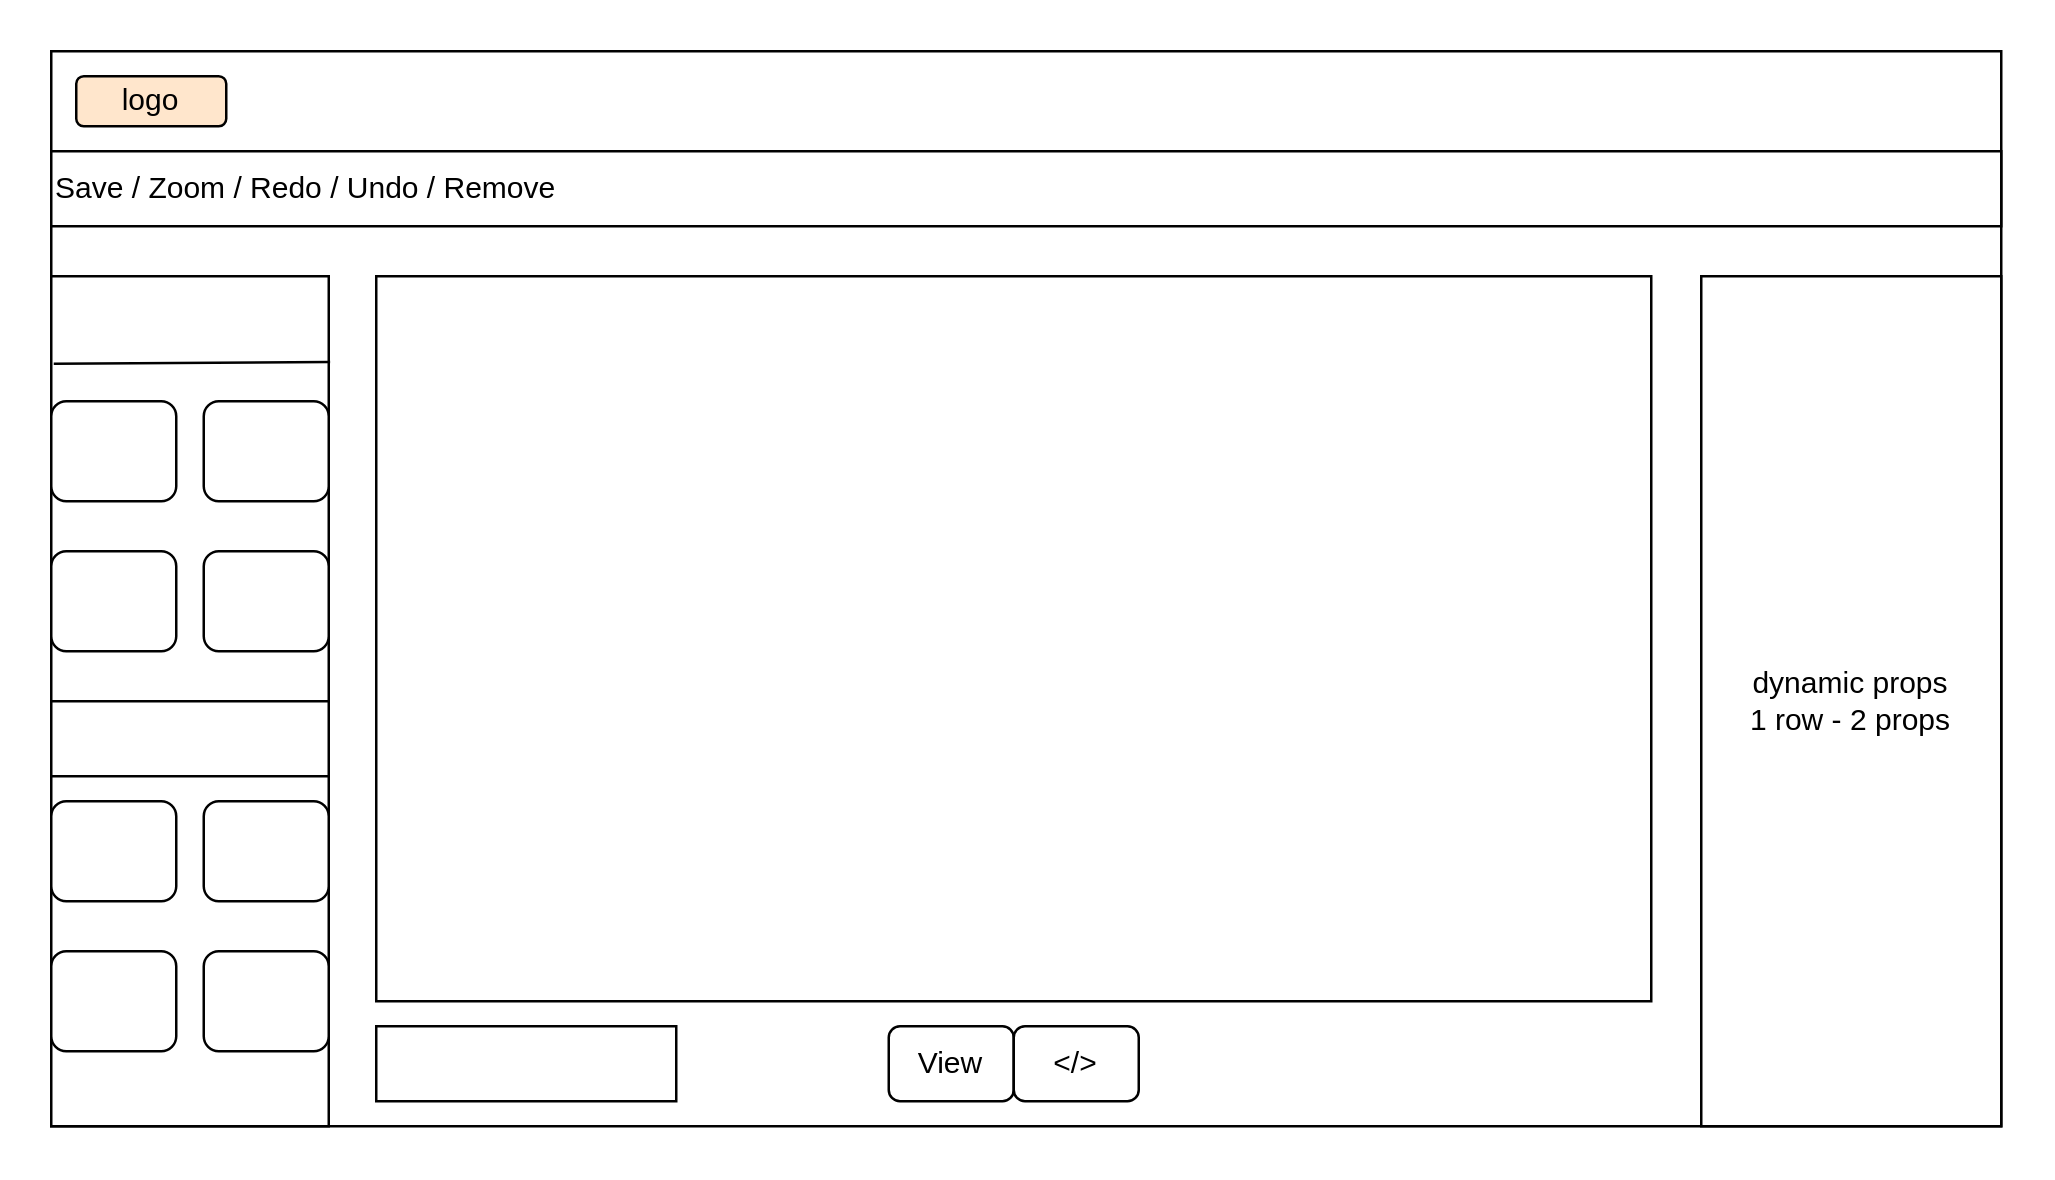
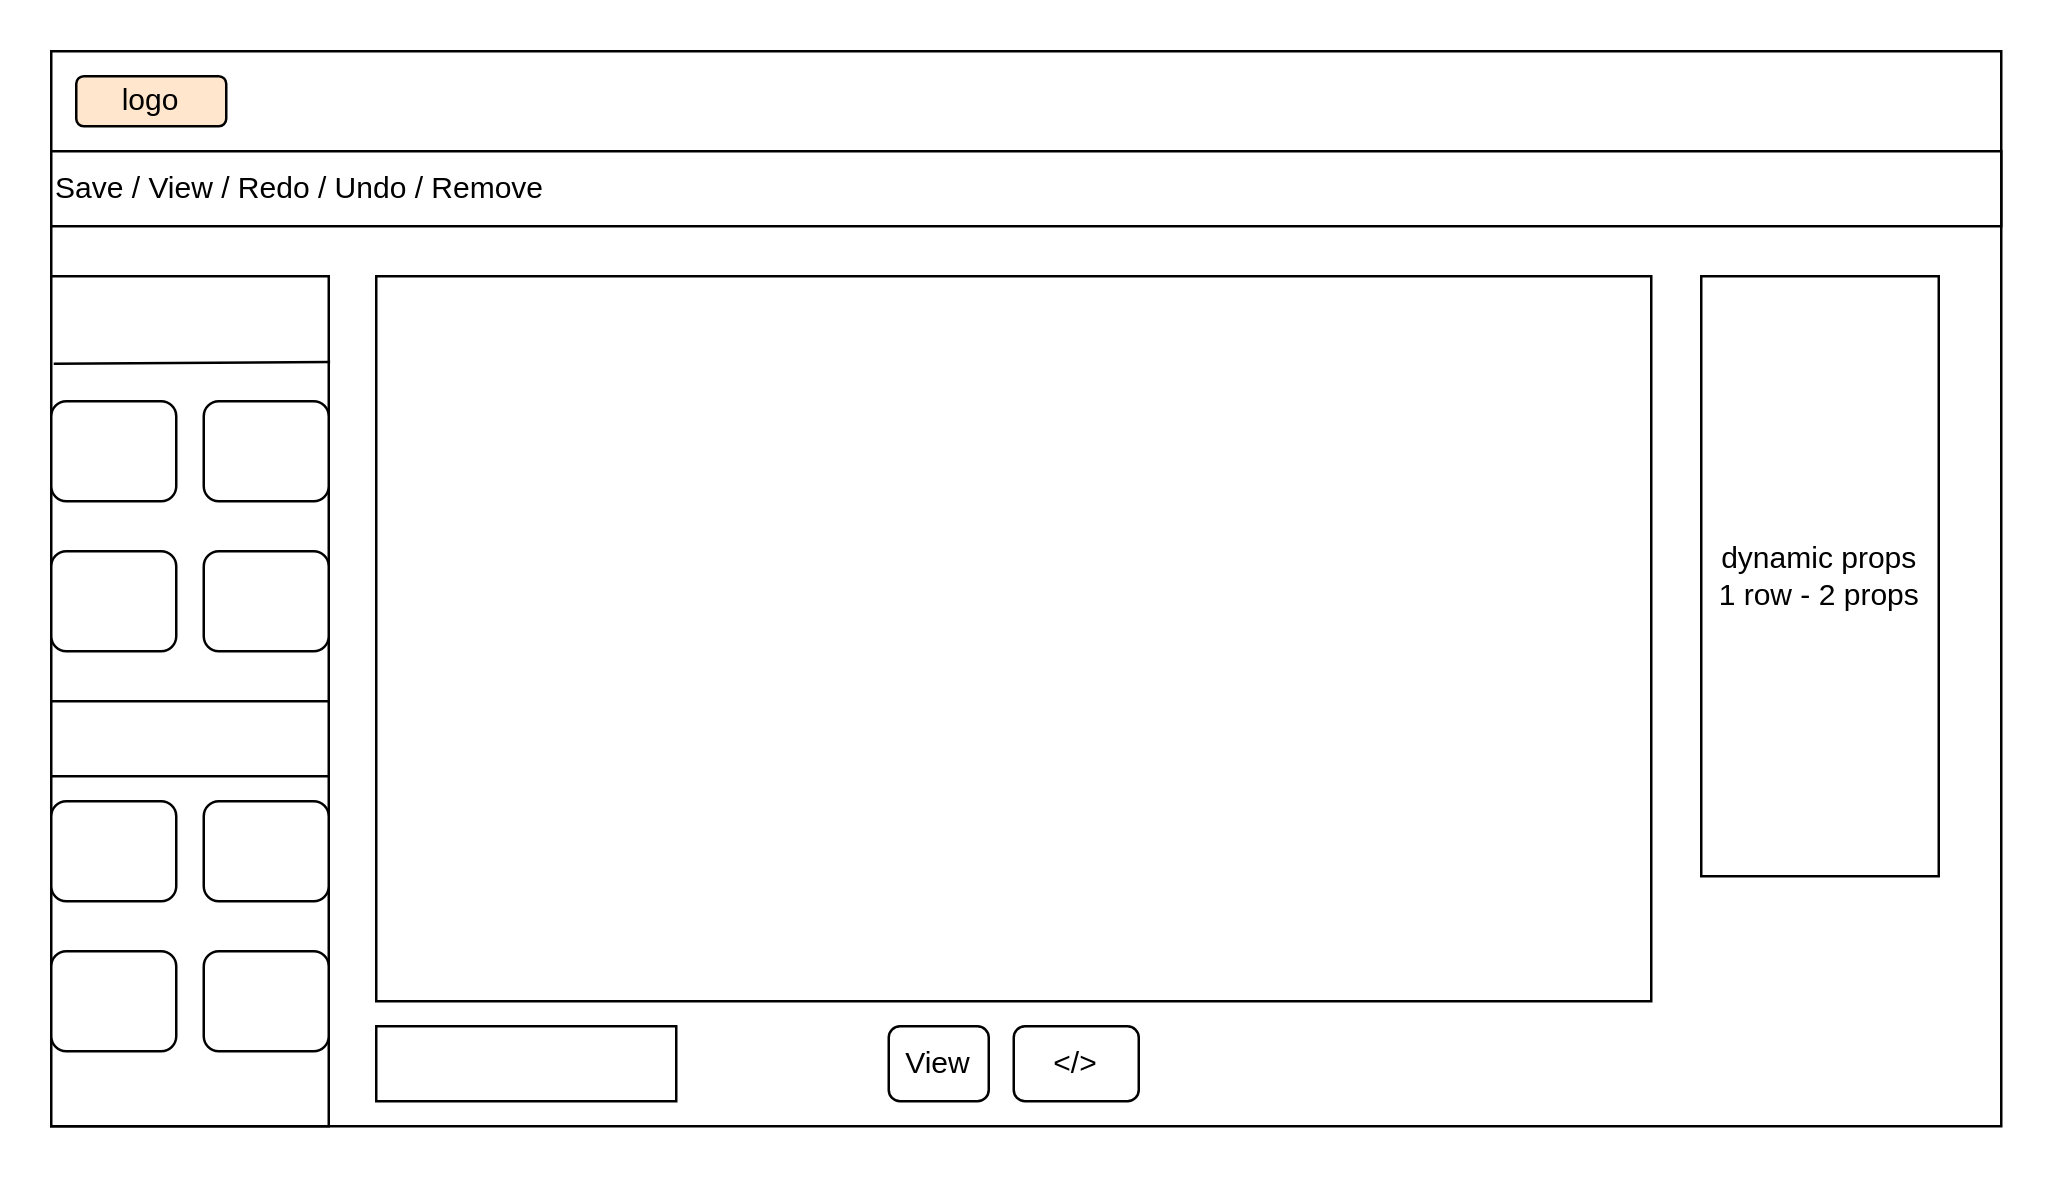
- <mxCell id="6" value="Save / Zoom / Redo / Undo / Remove" style="rounded=0;whiteSpace=wrap;html=1;align=left;" parent="1" vertex="1"><mxGeometry x="20" y="60" width="780" height="30" as="geometry" /></mxCell>
+ <mxCell id="6" value="Save / View / Redo / Undo / Remove" style="rounded=0;whiteSpace=wrap;html=1;align=left;" parent="1" vertex="1"><mxGeometry x="20" y="60" width="780" height="30" as="geometry" /></mxCell>
- <mxCell id="7" value="dynamic props&lt;br&gt;1 row - 2 props" style="rounded=0;whiteSpace=wrap;html=1;" parent="1" vertex="1"><mxGeometry x="680" y="110" width="120" height="340" as="geometry" /></mxCell>
+ <mxCell id="7" value="dynamic props&lt;br&gt;1 row - 2 props" style="rounded=0;whiteSpace=wrap;html=1;" parent="1" vertex="1"><mxGeometry x="680" y="110" width="95" height="240" as="geometry" /></mxCell>
- <mxCell id="20" value="View" style="rounded=1;whiteSpace=wrap;html=1;" vertex="1" parent="1"><mxGeometry x="355" y="410" width="50" height="30" as="geometry" /></mxCell>
+ <mxCell id="20" value="View" style="rounded=1;whiteSpace=wrap;html=1;" vertex="1" parent="1"><mxGeometry x="355" y="410" width="40" height="30" as="geometry" /></mxCell>
